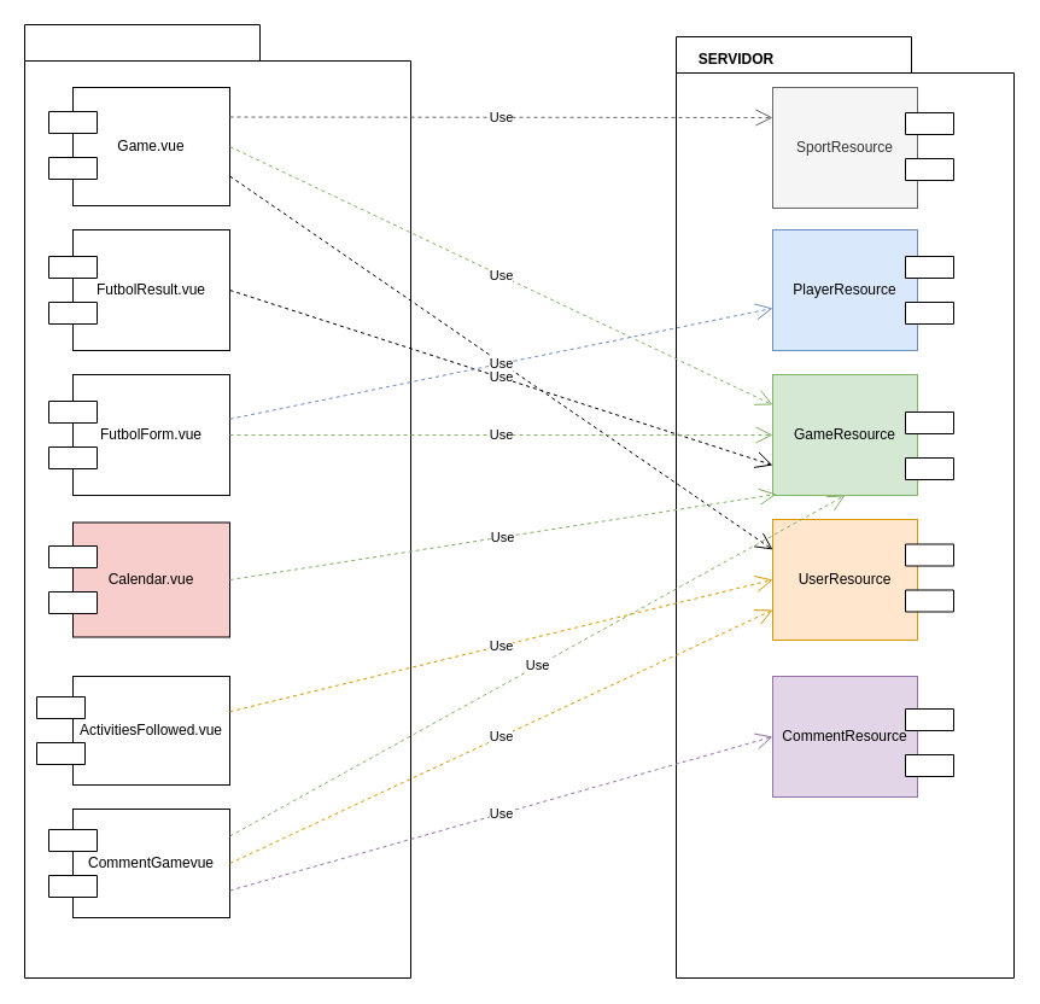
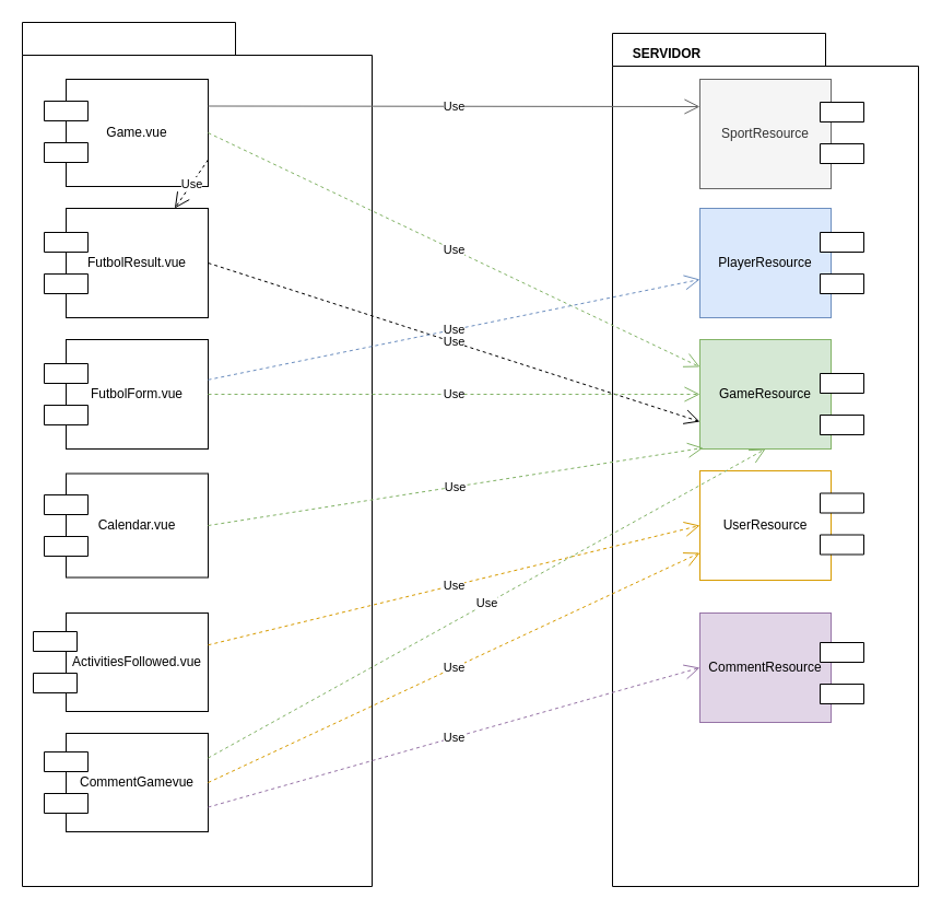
- <mxCell id="17" value="Use" style="endArrow=open;endSize=12;dashed=1;html=1;fillColor=#f5f5f5;strokeColor=#666666;exitX=1;exitY=0.25;exitDx=0;exitDy=0;entryX=0;entryY=0.25;entryDx=0;entryDy=0;" edge="1" parent="1" source="4" target="5"><mxGeometry width="160" relative="1" as="geometry"><mxPoint x="380" y="130" as="sourcePoint" /><mxPoint x="540" y="130" as="targetPoint" /></mxGeometry></mxCell>
+ <mxCell id="17" value="Use" style="endArrow=open;endSize=12;dashed=0;html=1;fillColor=#f5f5f5;strokeColor=#666666;exitX=1;exitY=0.25;exitDx=0;exitDy=0;entryX=0;entryY=0.25;entryDx=0;entryDy=0;" edge="1" parent="1" source="4" target="5"><mxGeometry width="160" relative="1" as="geometry"><mxPoint x="380" y="130" as="sourcePoint" /><mxPoint x="540" y="130" as="targetPoint" /></mxGeometry></mxCell>
- <mxCell id="19" value="Use" style="endArrow=open;endSize=12;dashed=1;html=1;exitX=1;exitY=0.75;exitDx=0;exitDy=0;entryX=0;entryY=0.25;entryDx=0;entryDy=0;" edge="1" parent="1" source="4" target="13"><mxGeometry width="160" relative="1" as="geometry"><mxPoint x="200" y="165" as="sourcePoint" /><mxPoint x="650" y="495" as="targetPoint" /></mxGeometry></mxCell>
+ <mxCell id="19" value="Use" style="endArrow=open;endSize=12;dashed=1;html=1;exitX=1;exitY=0.75;exitDx=0;exitDy=0;" edge="1" parent="1" source="4" target="6"><mxGeometry width="160" relative="1" as="geometry"><mxPoint x="200" y="165" as="sourcePoint" /><mxPoint x="650" y="495" as="targetPoint" /></mxGeometry></mxCell>
- <mxCell id="11" value="Calendar.vue" style="rounded=0;whiteSpace=wrap;html=1;fillColor=#f8cecc;" parent="1" vertex="1"><mxGeometry x="60" y="432.5" width="130" height="95" as="geometry" /></mxCell>
+ <mxCell id="11" value="Calendar.vue" style="rounded=0;whiteSpace=wrap;html=1;" parent="1" vertex="1"><mxGeometry x="60" y="432.5" width="130" height="95" as="geometry" /></mxCell>
- <mxCell id="13" value="UserResource" style="rounded=0;whiteSpace=wrap;html=1;fillColor=#ffe6cc;strokeColor=#d79b00;" parent="1" vertex="1"><mxGeometry x="640" y="430" width="120" height="100" as="geometry" /></mxCell>
+ <mxCell id="13" value="UserResource" style="rounded=0;whiteSpace=wrap;html=1;fillColor=#ffffff;strokeColor=#d79b00;" parent="1" vertex="1"><mxGeometry x="640" y="430" width="120" height="100" as="geometry" /></mxCell>
